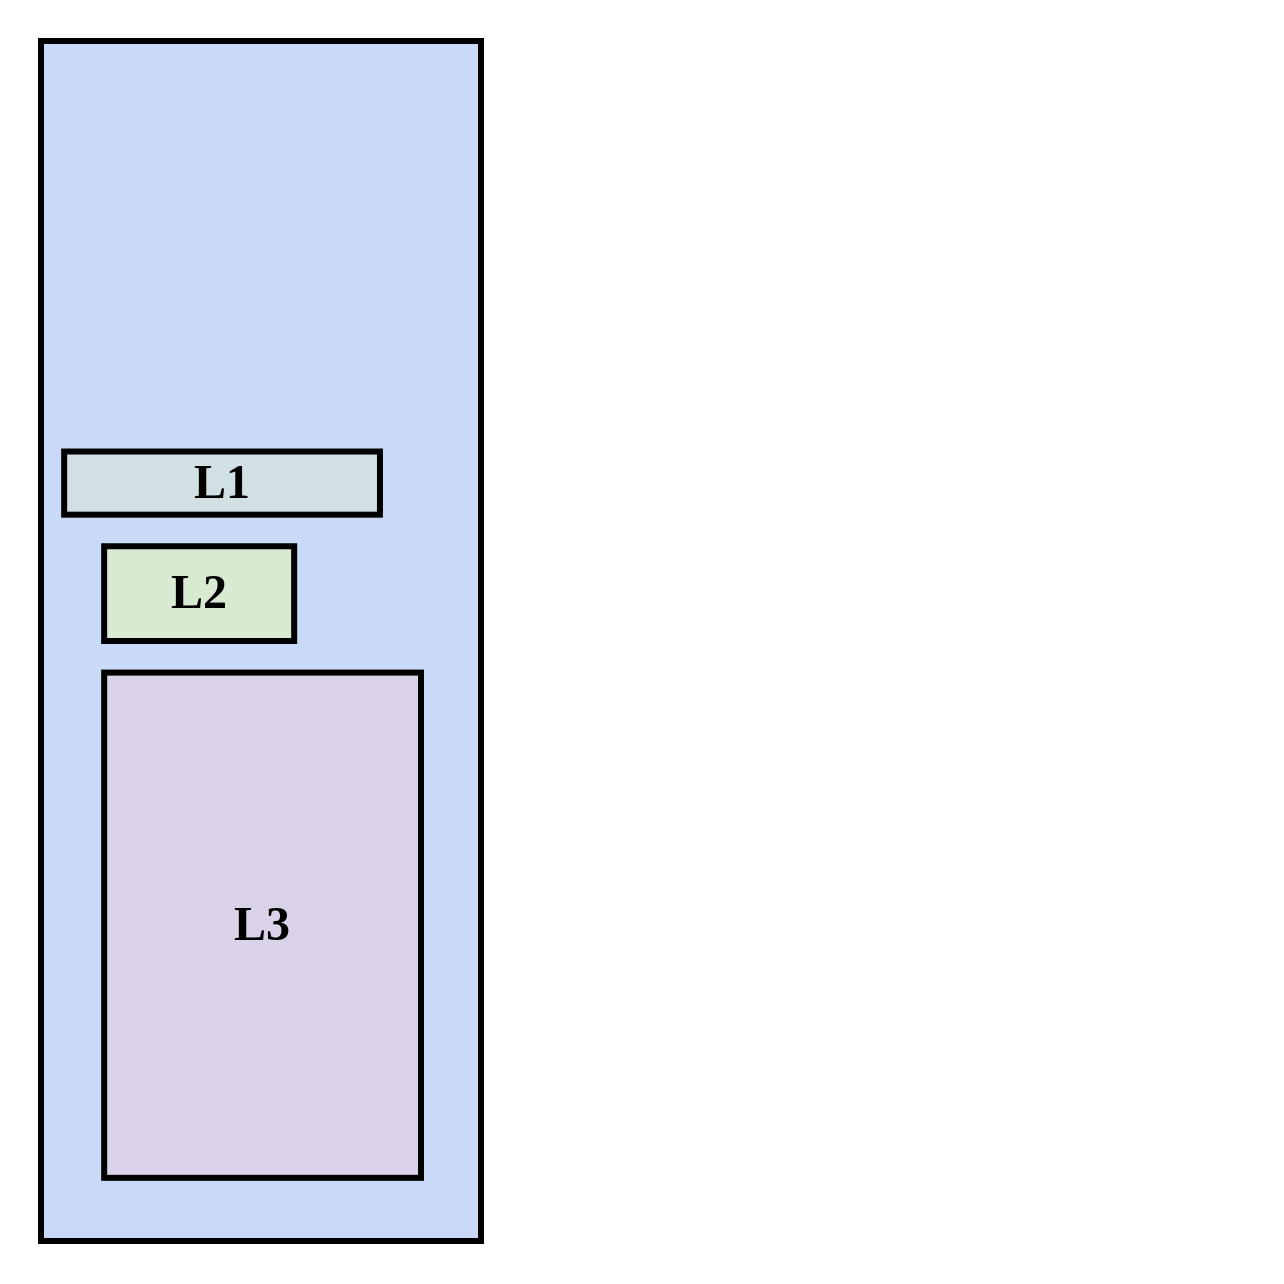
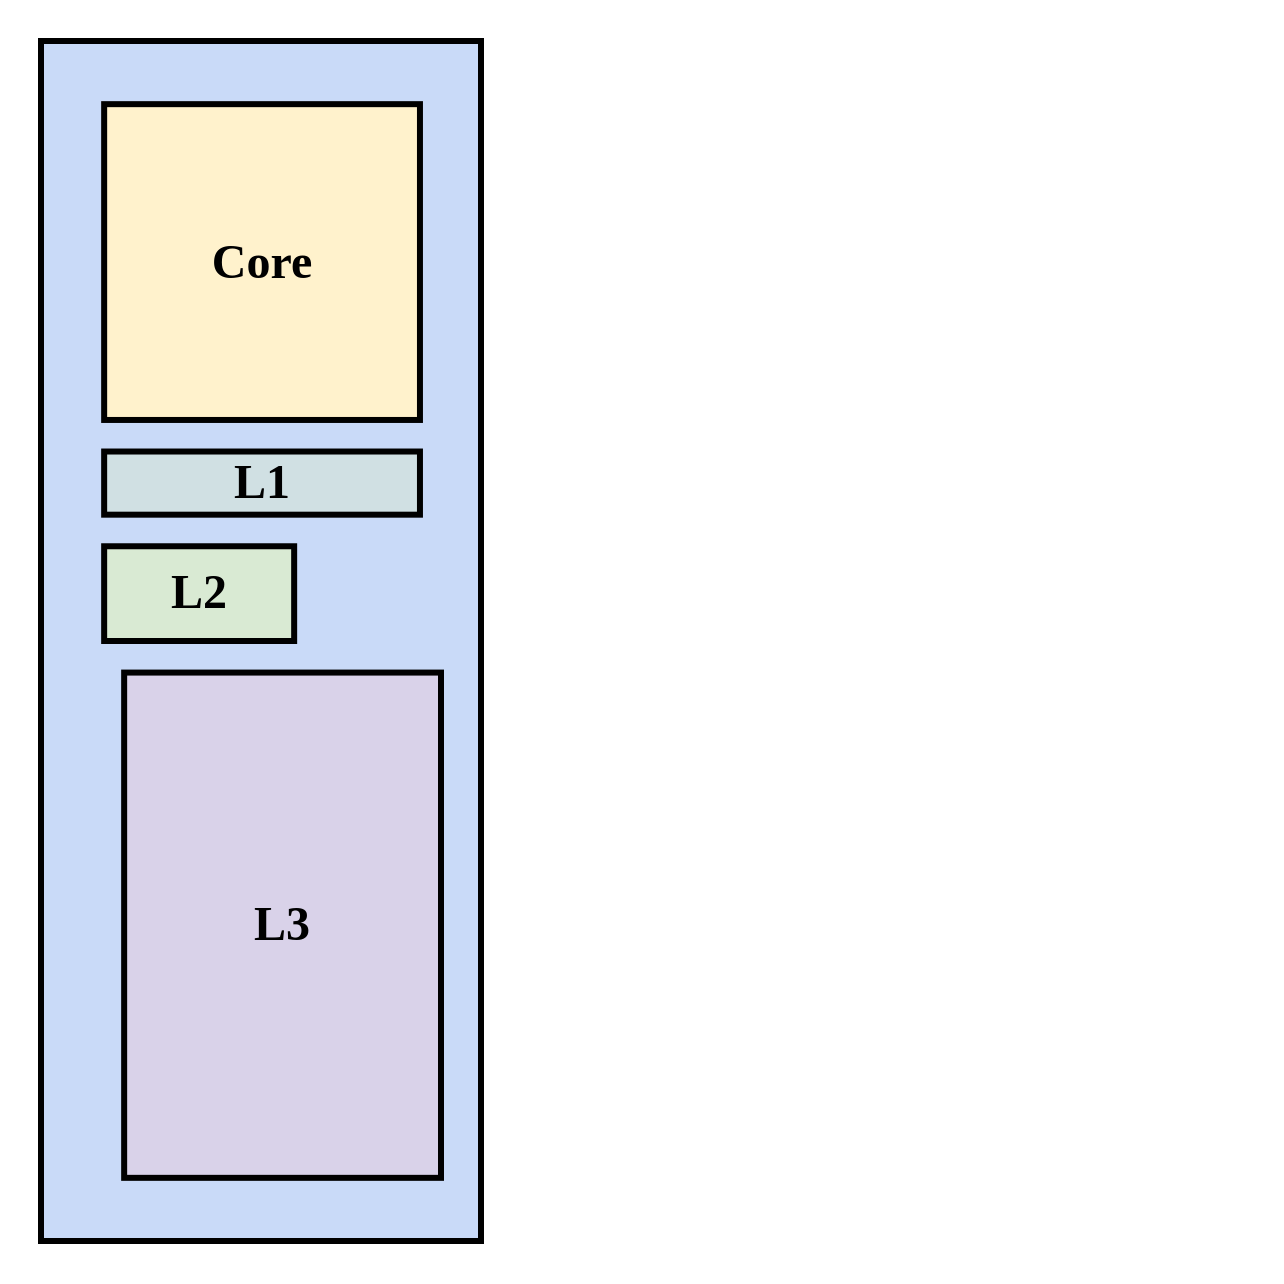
+ <mxCell id="5" value="Core" style="rounded=0;whiteSpace=wrap;html=1;strokeWidth=3;fillColor=#FFF2CC;fontFamily=DMCA Sans Serif;fontSize=24;fontStyle=1" parent="2" vertex="1"><mxGeometry x="31.579" y="31.579" width="157.895" height="157.895" as="geometry" /></mxCell>
- <mxCell id="6" value="L1" style="rounded=0;whiteSpace=wrap;html=1;strokeWidth=3;fillColor=#D0E0E3;fontFamily=DMCA Sans Serif;fontSize=24;fontStyle=1" parent="2" vertex="1"><mxGeometry x="11.579" y="205.263" width="157.895" height="31.579" as="geometry" /></mxCell>
+ <mxCell id="6" value="L1" style="rounded=0;whiteSpace=wrap;html=1;strokeWidth=3;fillColor=#D0E0E3;fontFamily=DMCA Sans Serif;fontSize=24;fontStyle=1" parent="2" vertex="1"><mxGeometry x="31.579" y="205.263" width="157.895" height="31.579" as="geometry" /></mxCell>
- <mxCell id="8" value="L3" style="rounded=0;whiteSpace=wrap;html=1;strokeWidth=3;fillColor=#D9D2E9;fontFamily=DMCA Sans Serif;fontSize=24;fontStyle=1" parent="2" vertex="1"><mxGeometry x="31.58" y="315.79" width="158.42" height="252.63" as="geometry" /></mxCell>
+ <mxCell id="8" value="L3" style="rounded=0;whiteSpace=wrap;html=1;strokeWidth=3;fillColor=#D9D2E9;fontFamily=DMCA Sans Serif;fontSize=24;fontStyle=1" parent="2" vertex="1"><mxGeometry x="41.58" y="315.79" width="158.42" height="252.63" as="geometry" /></mxCell>
